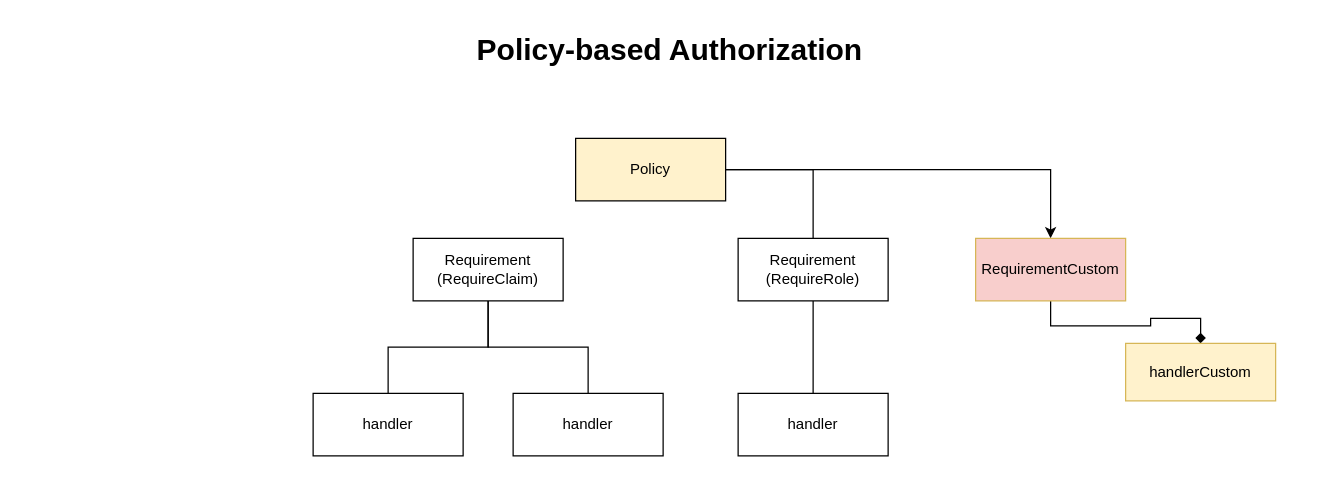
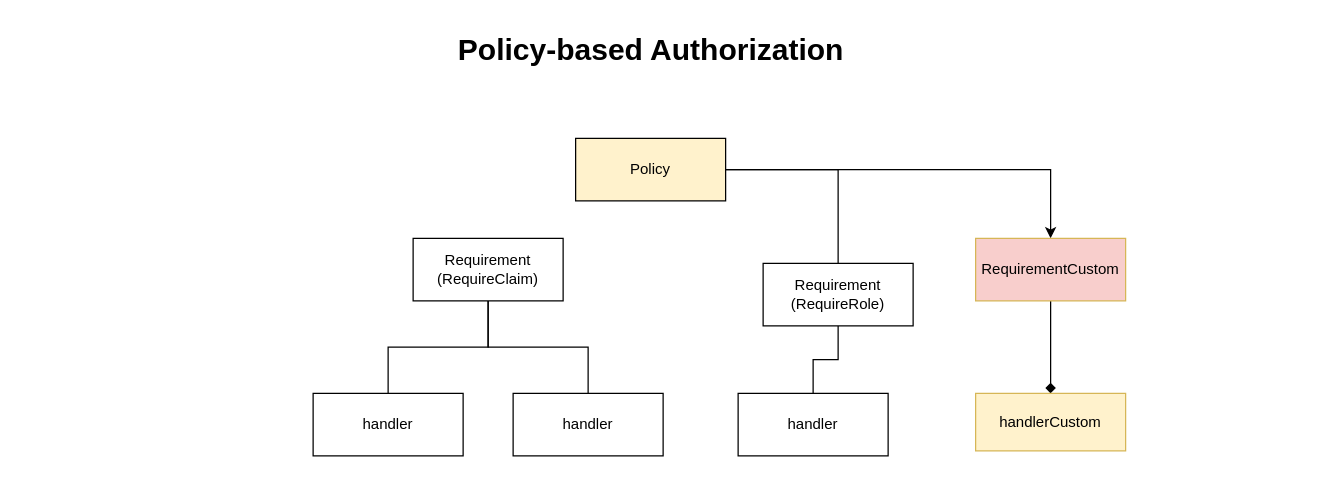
- <mxCell id="13" value="Policy-based Authorization" style="text;strokeColor=none;fillColor=none;html=1;fontSize=24;fontStyle=1;verticalAlign=middle;align=center;" parent="1" vertex="1"><mxGeometry x="20" y="20" width="1030" height="40" as="geometry" /></mxCell>
+ <mxCell id="13" value="Policy-based Authorization" style="text;strokeColor=none;fillColor=none;html=1;fontSize=24;fontStyle=1;verticalAlign=middle;align=center;" parent="1" vertex="1"><mxGeometry x="5" y="20" width="1030" height="40" as="geometry" /></mxCell>
- <mxCell id="8" value="Requirement&lt;br&gt;(RequireRole)" style="rounded=0;whiteSpace=wrap;html=1;" parent="1" vertex="1"><mxGeometry x="590" y="190" width="120" height="50" as="geometry" /></mxCell>
+ <mxCell id="8" value="Requirement&lt;br&gt;(RequireRole)" style="rounded=0;whiteSpace=wrap;html=1;" parent="1" vertex="1"><mxGeometry x="610" y="210" width="120" height="50" as="geometry" /></mxCell>
- <mxCell id="16" value="handlerCustom" style="rounded=0;whiteSpace=wrap;html=1;fillColor=#fff2cc;strokeColor=#d6b656;" vertex="1" parent="1"><mxGeometry x="900" y="274" width="120" height="46" as="geometry" /></mxCell>
+ <mxCell id="16" value="handlerCustom" style="rounded=0;whiteSpace=wrap;html=1;fillColor=#fff2cc;strokeColor=#d6b656;" vertex="1" parent="1"><mxGeometry x="780" y="314" width="120" height="46" as="geometry" /></mxCell>
